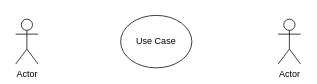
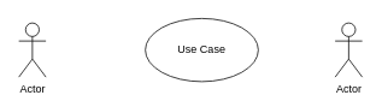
- <mxCell id="4" value="Use Case" style="ellipse;whiteSpace=wrap;html=1;" parent="1" vertex="1"><mxGeometry x="160" y="20" width="95" height="70" as="geometry" /></mxCell>
+ <mxCell id="4" value="Use Case" style="ellipse;whiteSpace=wrap;html=1;" parent="1" vertex="1"><mxGeometry x="160" y="20" width="125" height="70" as="geometry" /></mxCell>
